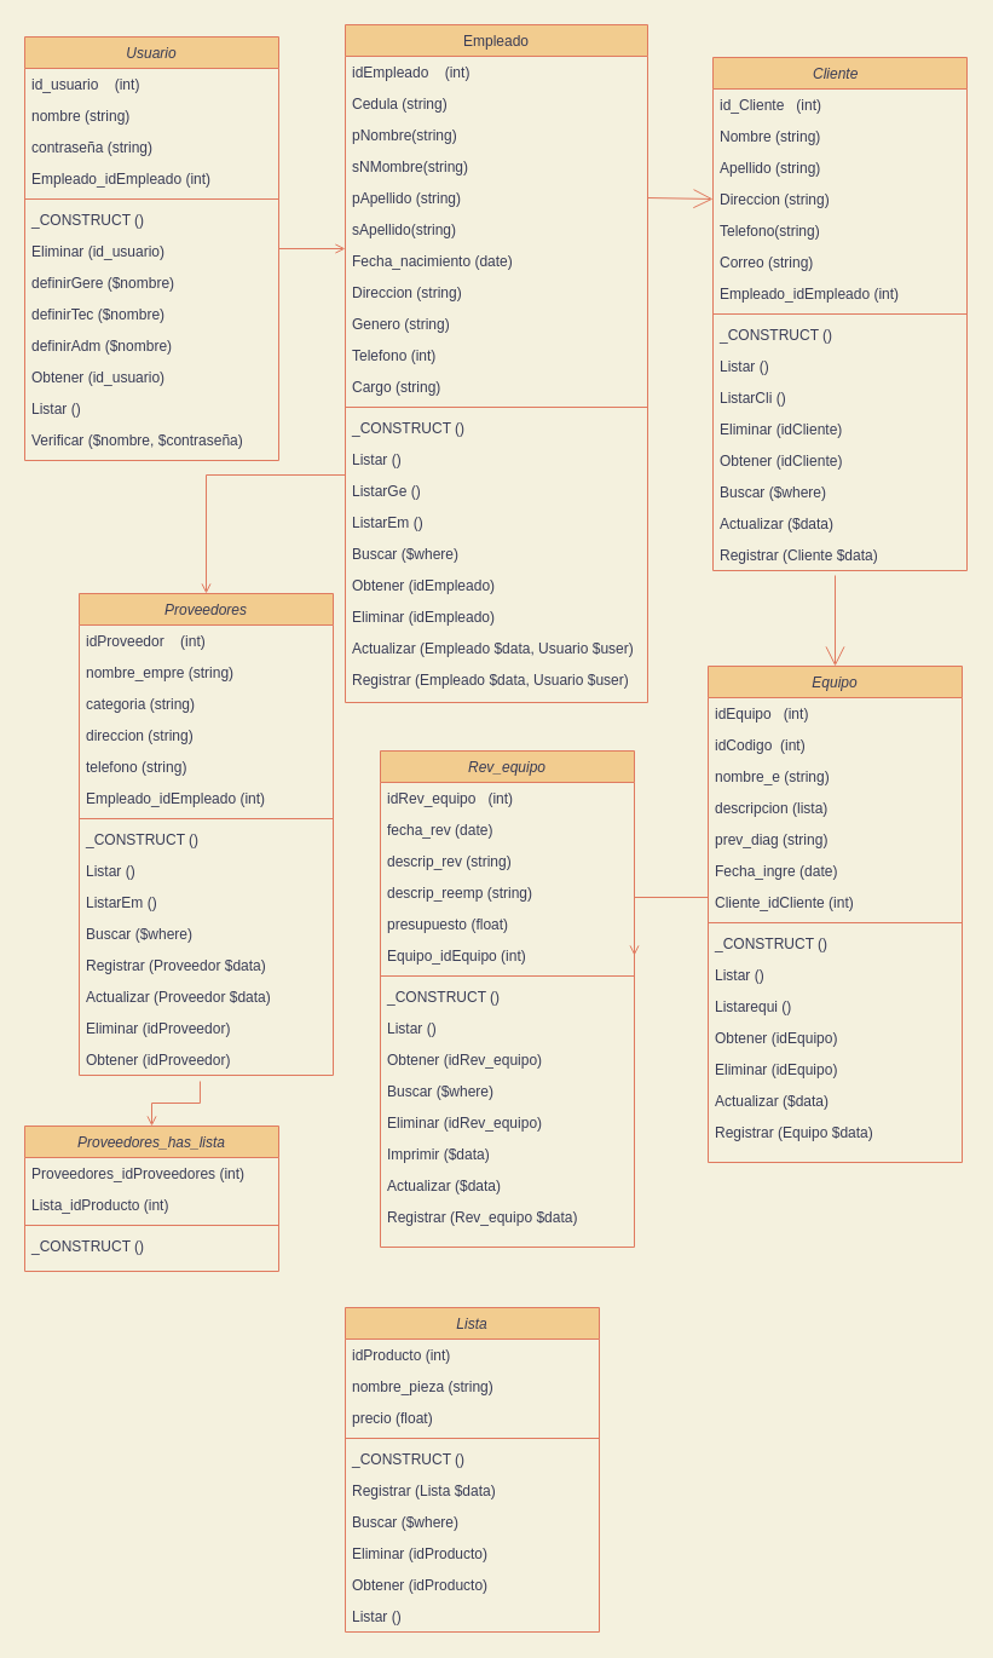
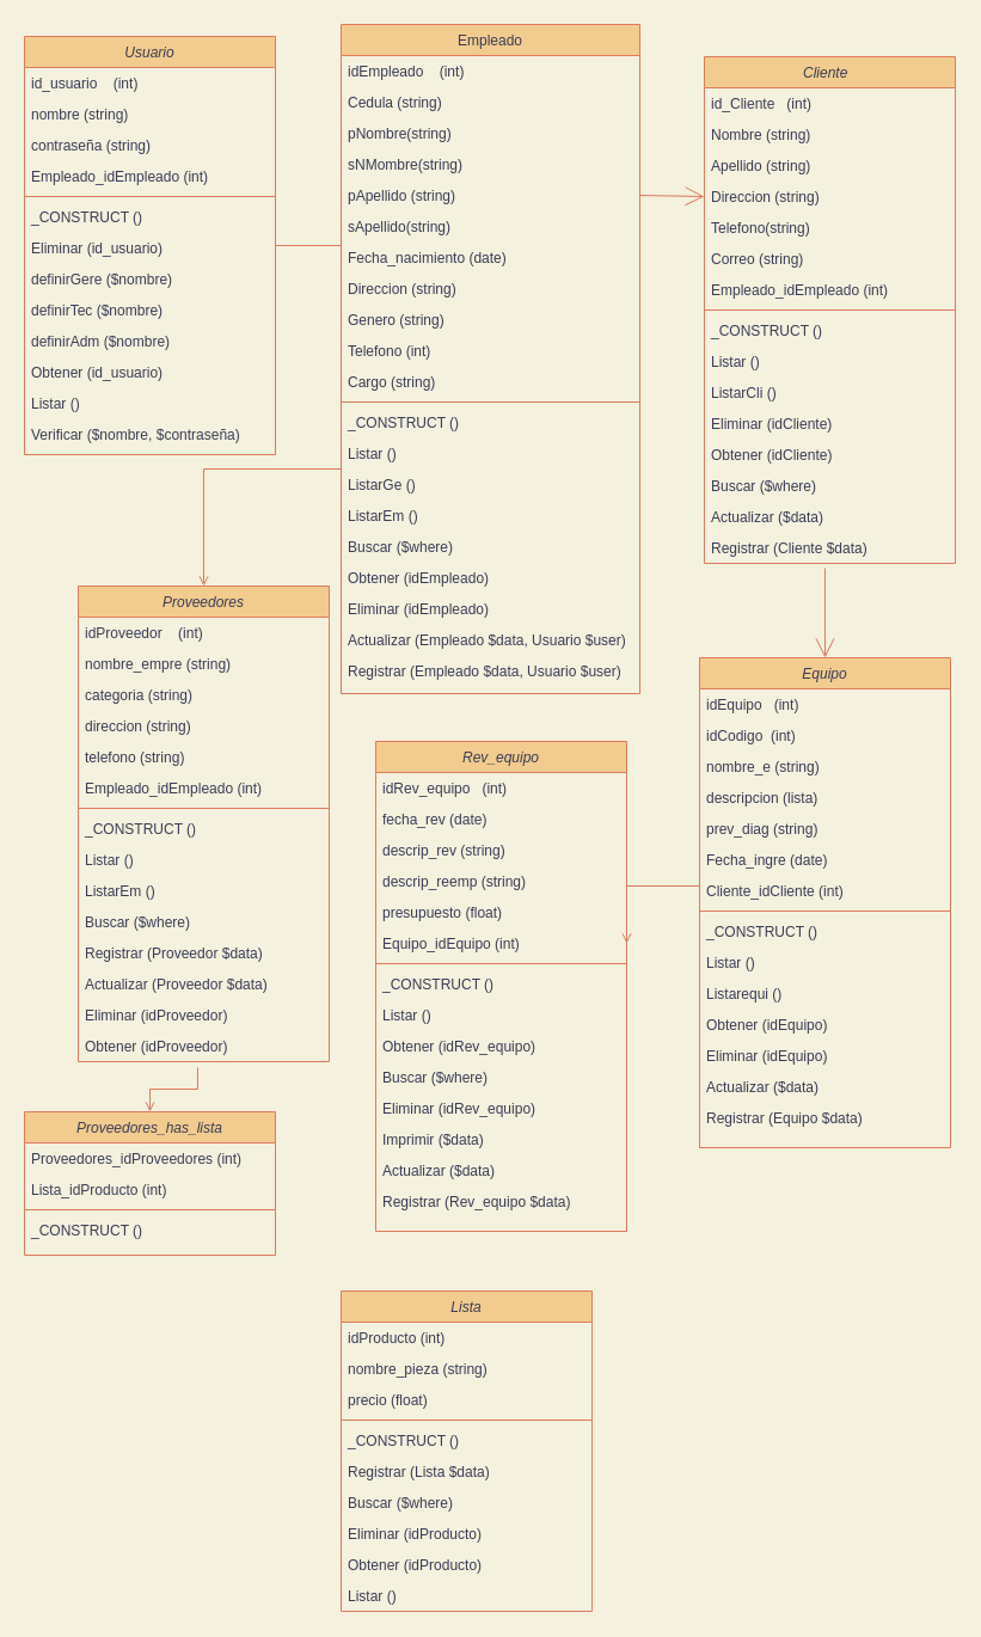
- <mxCell id="38" value="" style="endArrow=open;shadow=0;strokeWidth=1;rounded=0;endFill=1;edgeStyle=elbowEdgeStyle;elbow=vertical;labelBackgroundColor=#F4F1DE;strokeColor=#E07A5F;fontColor=#393C56;" parent="1" source="2" target="16" edge="1"><mxGeometry x="0.5" y="41" relative="1" as="geometry"><mxPoint x="385" y="212" as="sourcePoint" /><mxPoint x="545" y="212" as="targetPoint" /><mxPoint x="-40" y="32" as="offset" /></mxGeometry></mxCell>
+ <mxCell id="38" value="" style="endArrow=none;shadow=0;strokeWidth=1;rounded=0;endFill=1;edgeStyle=elbowEdgeStyle;elbow=vertical;labelBackgroundColor=#F4F1DE;strokeColor=#E07A5F;fontColor=#393C56;" parent="1" source="2" target="16" edge="1"><mxGeometry x="0.5" y="41" relative="1" as="geometry"><mxPoint x="385" y="212" as="sourcePoint" /><mxPoint x="545" y="212" as="targetPoint" /><mxPoint x="-40" y="32" as="offset" /></mxGeometry></mxCell>
